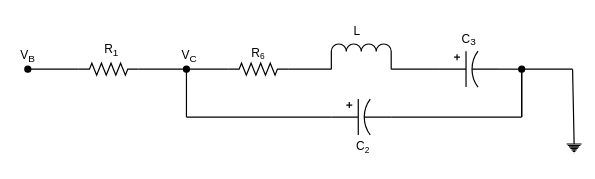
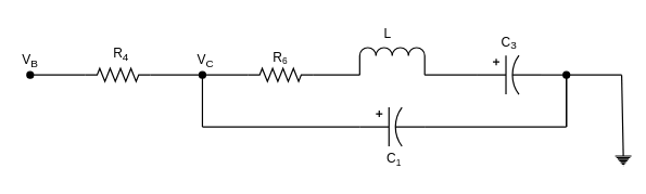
- <mxCell id="25" value="&lt;font style=&quot;font-size: 20px&quot;&gt;R&lt;sub&gt;1&lt;/sub&gt;&lt;/font&gt;" style="text;html=1;strokeColor=none;fillColor=none;align=center;verticalAlign=middle;whiteSpace=wrap;rounded=0;aspect=fixed;strokeWidth=2;" vertex="1" parent="1"><mxGeometry x="160" y="52.5" width="50" height="62.5" as="geometry" /></mxCell>
+ <mxCell id="25" value="&lt;font style=&quot;font-size: 20px&quot;&gt;R&lt;sub&gt;4&lt;/sub&gt;&lt;/font&gt;" style="text;html=1;strokeColor=none;fillColor=none;align=center;verticalAlign=middle;whiteSpace=wrap;rounded=0;aspect=fixed;strokeWidth=2;" vertex="1" parent="1"><mxGeometry x="160" y="52.5" width="50" height="62.5" as="geometry" /></mxCell>
- <mxCell id="28" value="&lt;font&gt;&lt;sub&gt;&lt;span style=&quot;font-size: 20px&quot;&gt;C&lt;/span&gt;&lt;span style=&quot;font-size: 16.667px&quot;&gt;&lt;sub&gt;2&lt;/sub&gt;&lt;/span&gt;&lt;/sub&gt;&lt;/font&gt;" style="text;html=1;strokeColor=none;fillColor=none;align=center;verticalAlign=middle;whiteSpace=wrap;rounded=0;aspect=fixed;strokeWidth=2;" vertex="1" parent="1"><mxGeometry x="580" y="213.75" width="50" height="62.5" as="geometry" /></mxCell>
+ <mxCell id="28" value="&lt;font&gt;&lt;sub&gt;&lt;span style=&quot;font-size: 20px&quot;&gt;C&lt;/span&gt;&lt;span style=&quot;font-size: 16.667px&quot;&gt;&lt;sub&gt;1&lt;/sub&gt;&lt;/span&gt;&lt;/sub&gt;&lt;/font&gt;" style="text;html=1;strokeColor=none;fillColor=none;align=center;verticalAlign=middle;whiteSpace=wrap;rounded=0;aspect=fixed;strokeWidth=2;" vertex="1" parent="1"><mxGeometry x="580" y="213.75" width="50" height="62.5" as="geometry" /></mxCell>
